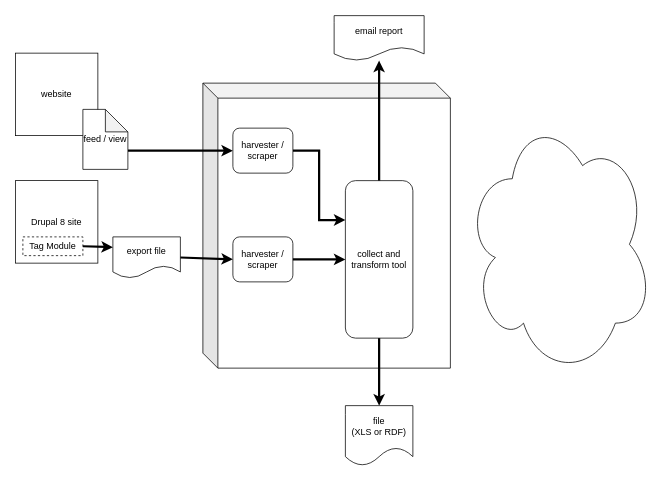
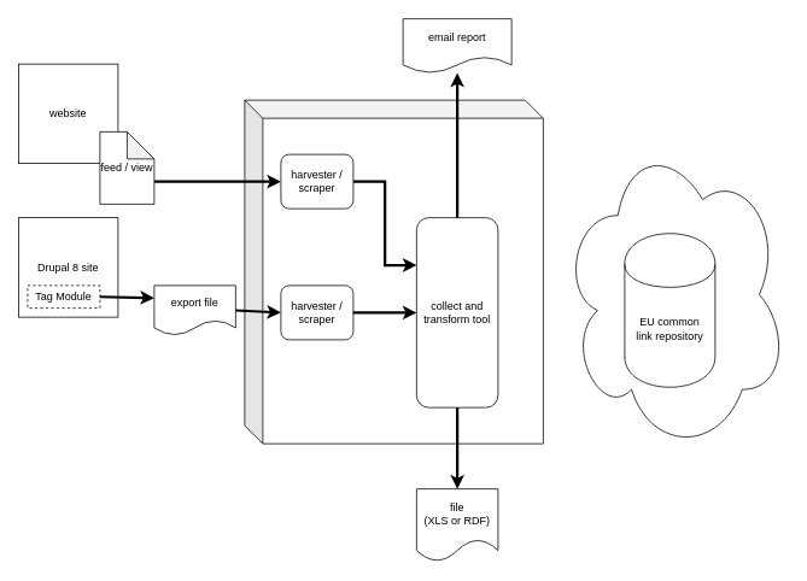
- <mxCell id="16" value="export file" style="shape=document;whiteSpace=wrap;html=1;boundedLbl=1;" parent="1" vertex="1"><mxGeometry x="150" y="315" width="90" height="55" as="geometry" /></mxCell>
+ <mxCell id="16" value="export file" style="shape=document;whiteSpace=wrap;html=1;boundedLbl=1;" parent="1" vertex="1"><mxGeometry x="170" y="315" width="90" height="55" as="geometry" /></mxCell>
+ <mxCell id="8" value="EU common &lt;br&gt;link repository" style="shape=cylinder;whiteSpace=wrap;html=1;boundedLbl=1;backgroundOutline=1;" parent="1" vertex="1"><mxGeometry x="690" y="257.5" width="100" height="170" as="geometry" /></mxCell>
